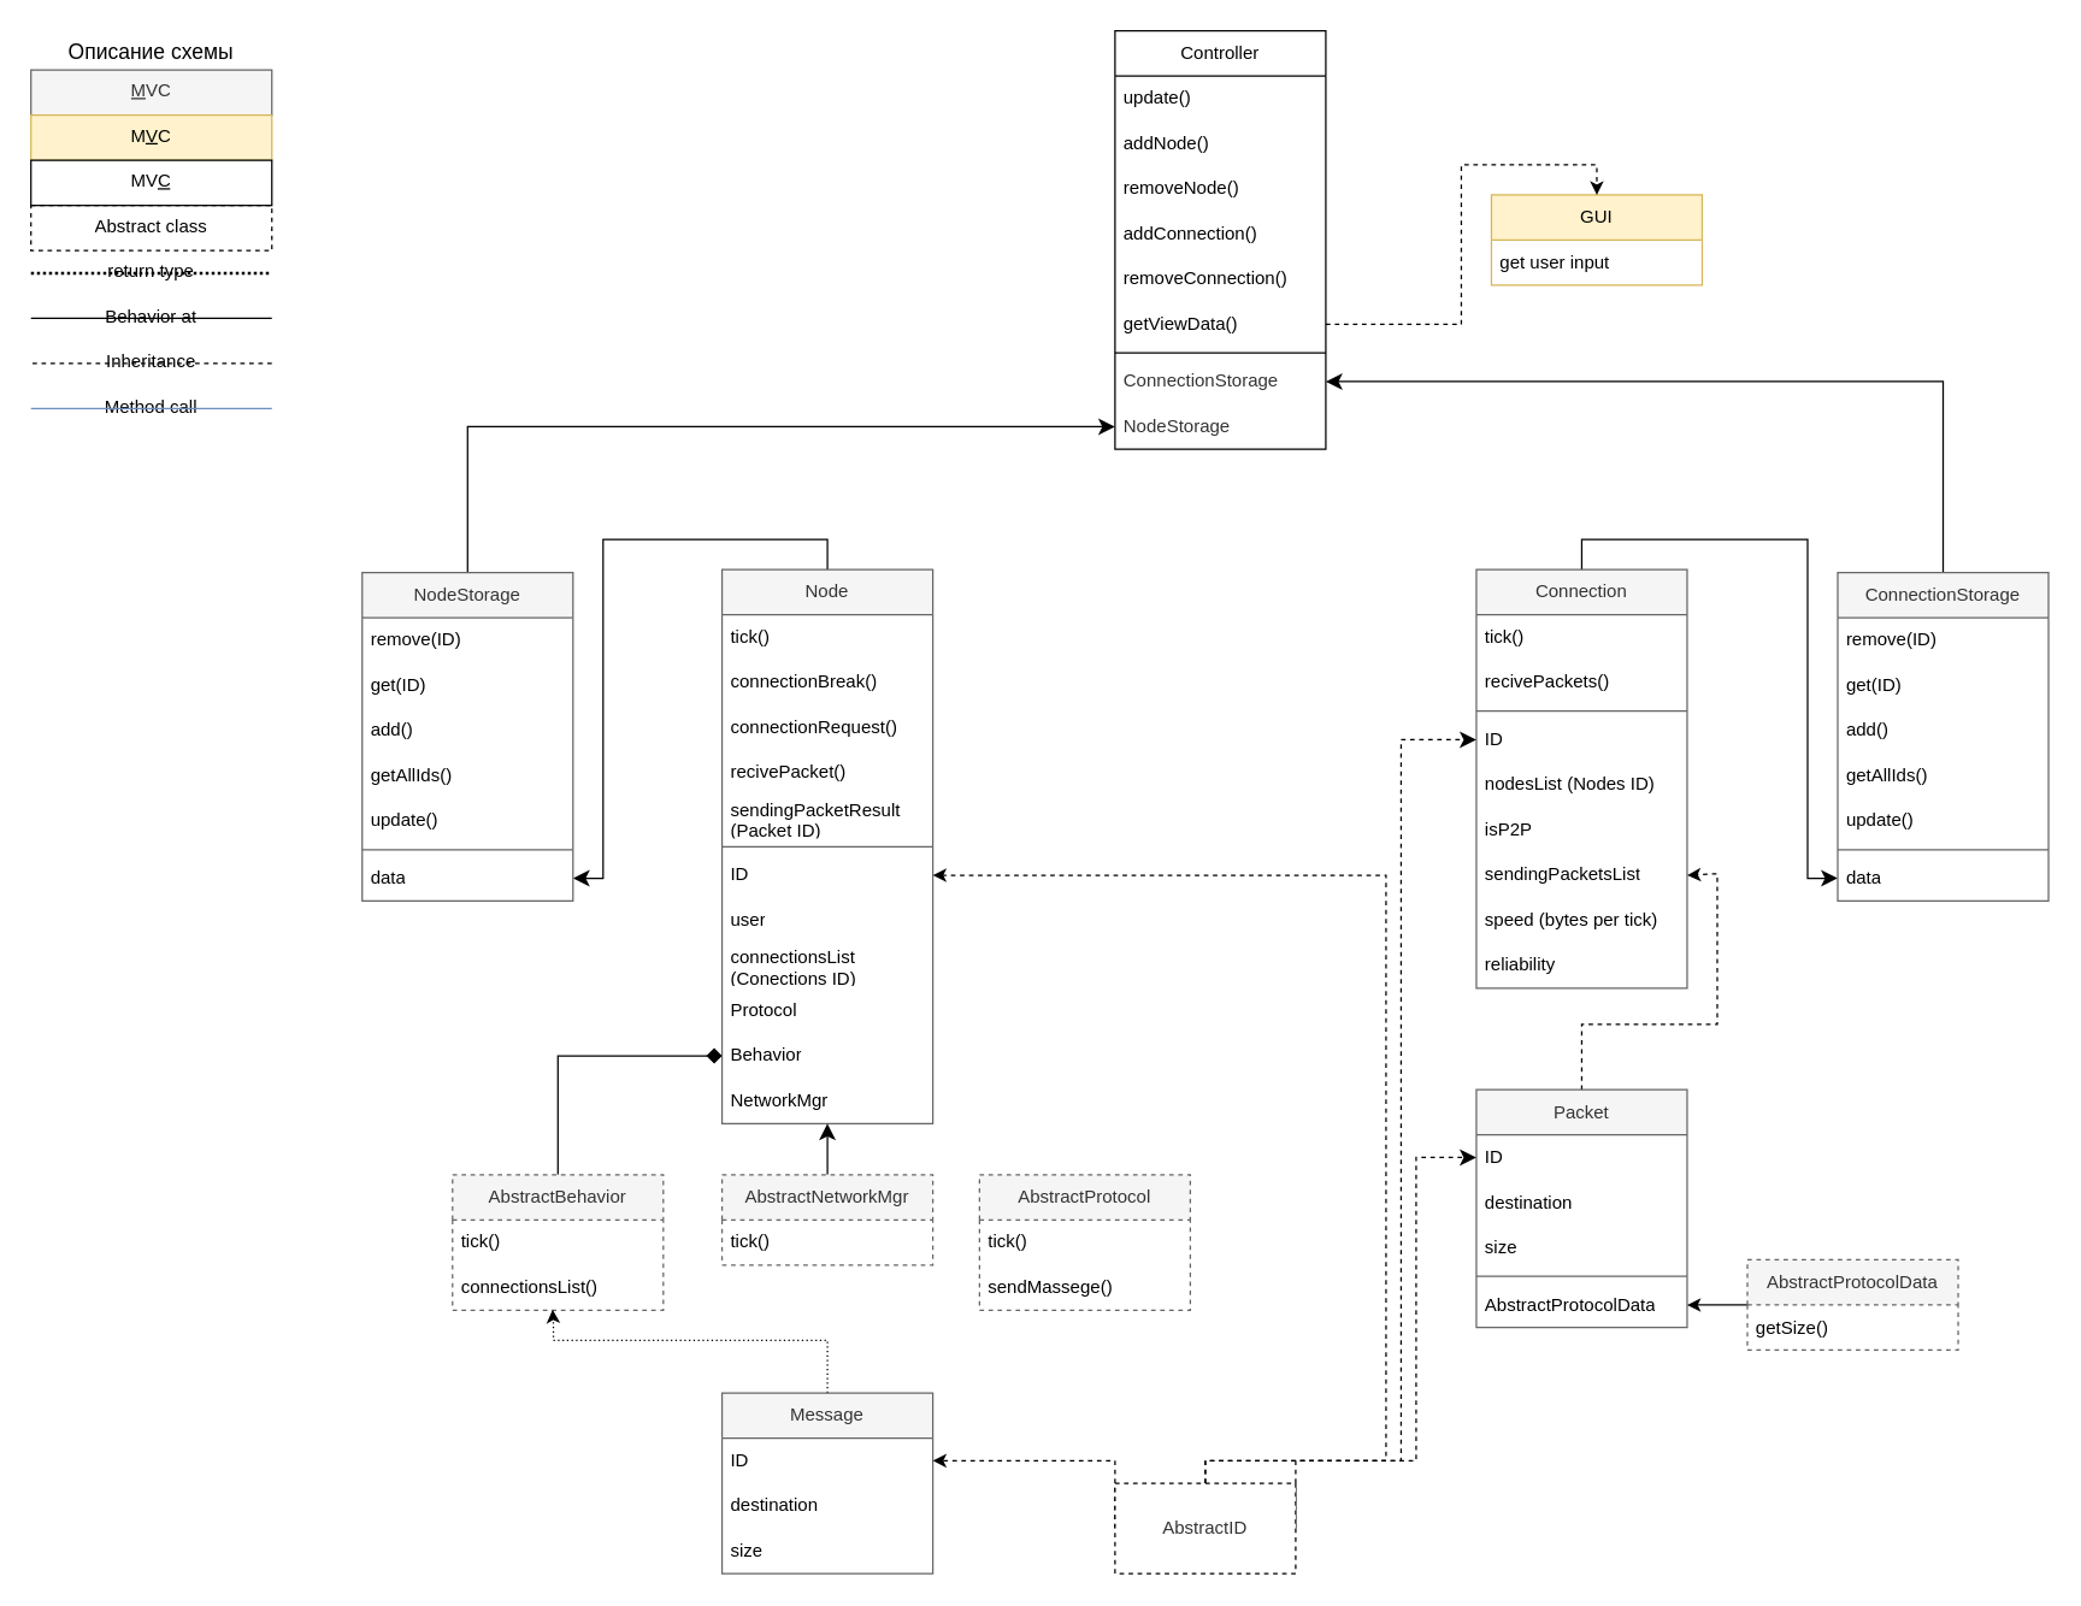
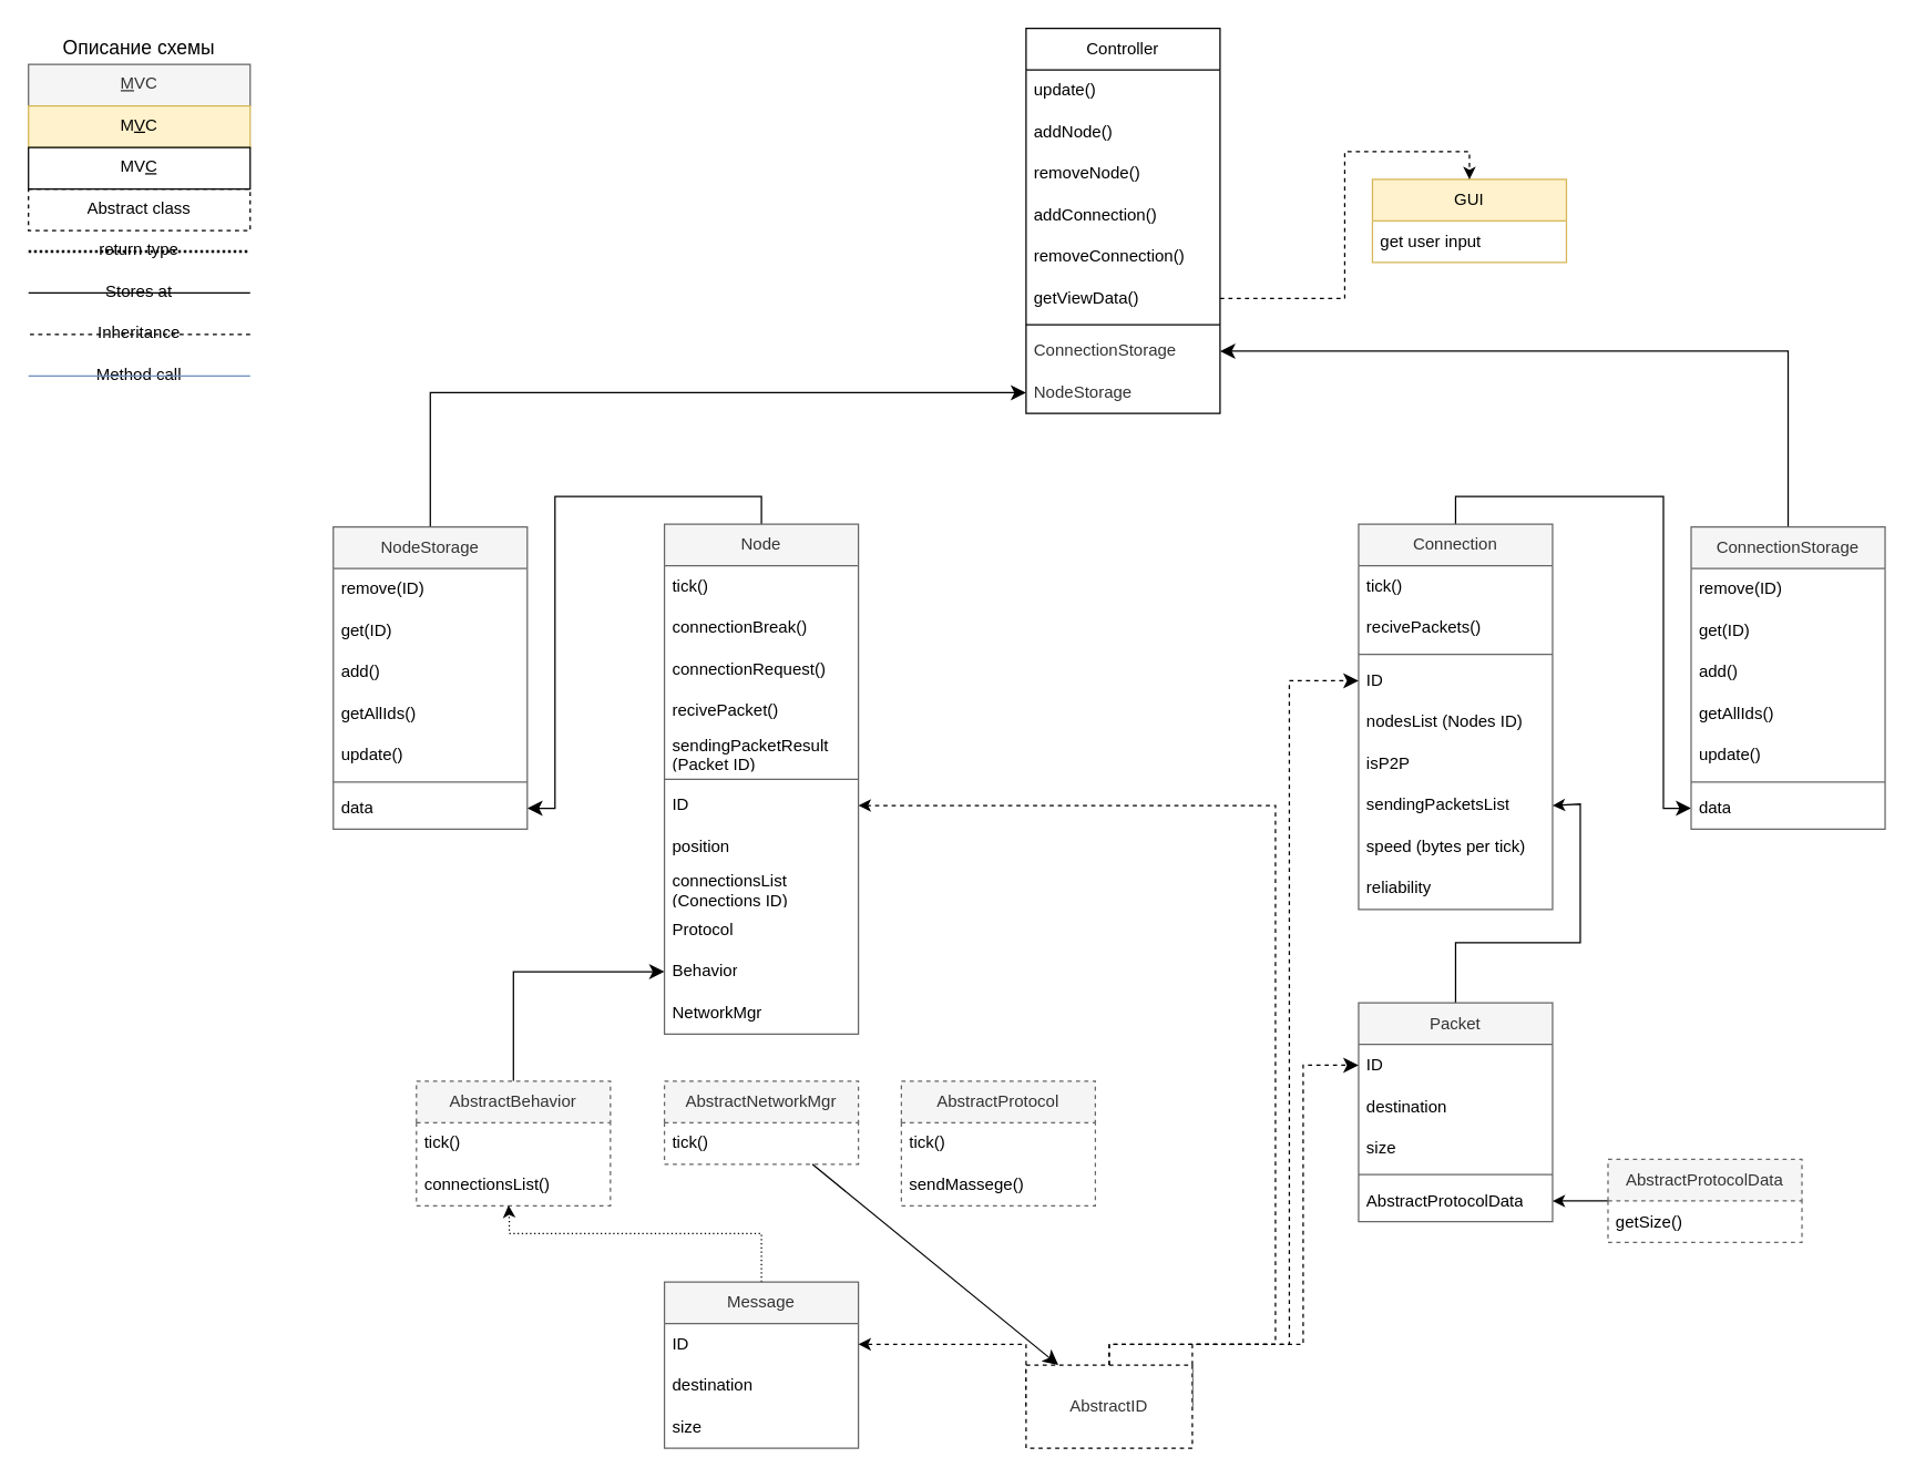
- <mxCell id="52" value="Behavior at" style="text;spacingLeft=4;spacingRight=4;overflow=hidden;rotatable=0;points=[[0,0.5],[1,0.5]];portConstraint=eastwest;fontSize=12;whiteSpace=wrap;html=1;align=center;strokeColor=none;dashed=1;" parent="46" vertex="1"><mxGeometry y="176" width="160" height="30" as="geometry" /></mxCell>
+ <mxCell id="52" value="Stores at" style="text;spacingLeft=4;spacingRight=4;overflow=hidden;rotatable=0;points=[[0,0.5],[1,0.5]];portConstraint=eastwest;fontSize=12;whiteSpace=wrap;html=1;align=center;strokeColor=none;dashed=1;" parent="46" vertex="1"><mxGeometry y="176" width="160" height="30" as="geometry" /></mxCell>
- <mxCell id="11" value="user" style="text;strokeColor=none;fillColor=none;align=left;verticalAlign=middle;spacingLeft=4;spacingRight=4;overflow=hidden;points=[[0,0.5],[1,0.5]];portConstraint=eastwest;rotatable=0;whiteSpace=wrap;html=1;" parent="3" vertex="1"><mxGeometry y="218" width="140" height="30" as="geometry" /></mxCell>
+ <mxCell id="11" value="position" style="text;strokeColor=none;fillColor=none;align=left;verticalAlign=middle;spacingLeft=4;spacingRight=4;overflow=hidden;points=[[0,0.5],[1,0.5]];portConstraint=eastwest;rotatable=0;whiteSpace=wrap;html=1;" parent="3" vertex="1"><mxGeometry y="218" width="140" height="30" as="geometry" /></mxCell>
- <mxCell id="61" value="" style="edgeStyle=orthogonalEdgeStyle;rounded=0;orthogonalLoop=1;jettySize=auto;html=1;entryX=1;entryY=0.5;entryDx=0;entryDy=0;dashed=1;" parent="1" source="62" target="24" edge="1"><mxGeometry relative="1" as="geometry"><Array as="points"><mxPoint x="1050" y="680" /><mxPoint x="1140" y="680" /><mxPoint x="1140" y="580" /><mxPoint x="1120" y="580" /></Array></mxGeometry></mxCell>
+ <mxCell id="61" value="" style="edgeStyle=orthogonalEdgeStyle;rounded=0;orthogonalLoop=1;jettySize=auto;html=1;entryX=1;entryY=0.5;entryDx=0;entryDy=0;" parent="1" source="62" target="24" edge="1"><mxGeometry relative="1" as="geometry"><Array as="points"><mxPoint x="1050" y="680" /><mxPoint x="1140" y="680" /><mxPoint x="1140" y="580" /><mxPoint x="1120" y="580" /></Array></mxGeometry></mxCell>
- <mxCell id="30" value="" style="edgeStyle=orthogonalEdgeStyle;rounded=0;orthogonalLoop=1;jettySize=auto;html=1;fontSize=12;startSize=8;endSize=8;entryX=0;entryY=0.5;entryDx=0;entryDy=0;endArrow=diamond;" parent="1" source="31" target="14" edge="1"><mxGeometry relative="1" as="geometry"><mxPoint x="438.5" y="636" as="targetPoint" /></mxGeometry></mxCell>
+ <mxCell id="30" value="" style="edgeStyle=orthogonalEdgeStyle;rounded=0;orthogonalLoop=1;jettySize=auto;html=1;fontSize=12;startSize=8;endSize=8;entryX=0;entryY=0.5;entryDx=0;entryDy=0;" parent="1" source="31" target="14" edge="1"><mxGeometry relative="1" as="geometry"><mxPoint x="438.5" y="636" as="targetPoint" /></mxGeometry></mxCell>
- <mxCell id="76" value="" style="edgeStyle=none;curved=1;rounded=0;orthogonalLoop=1;jettySize=auto;html=1;fontSize=12;startSize=8;endSize=8;" parent="1" source="77" target="15" edge="1"><mxGeometry relative="1" as="geometry"><mxPoint x="550" y="690" as="targetPoint" /></mxGeometry></mxCell>
+ <mxCell id="76" value="" style="edgeStyle=none;curved=1;rounded=0;orthogonalLoop=1;jettySize=auto;html=1;fontSize=12;startSize=8;endSize=8;" parent="1" source="77" target="84" edge="1"><mxGeometry relative="1" as="geometry"><mxPoint x="550" y="690" as="targetPoint" /></mxGeometry></mxCell>
